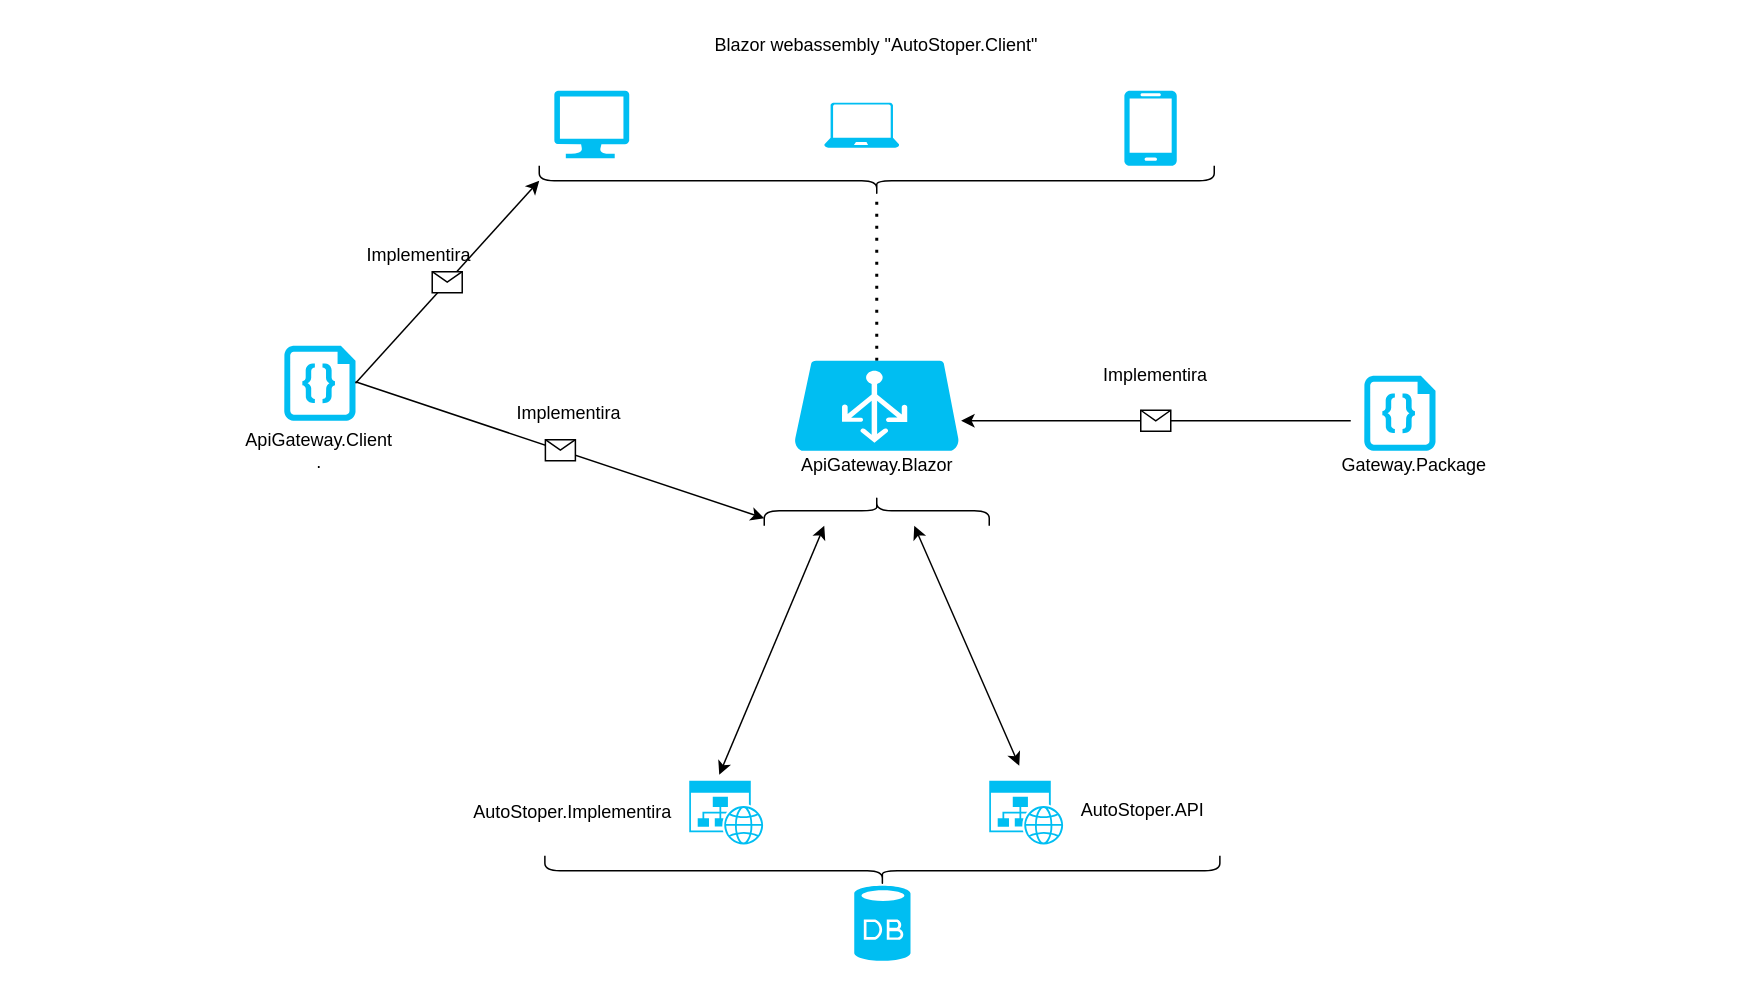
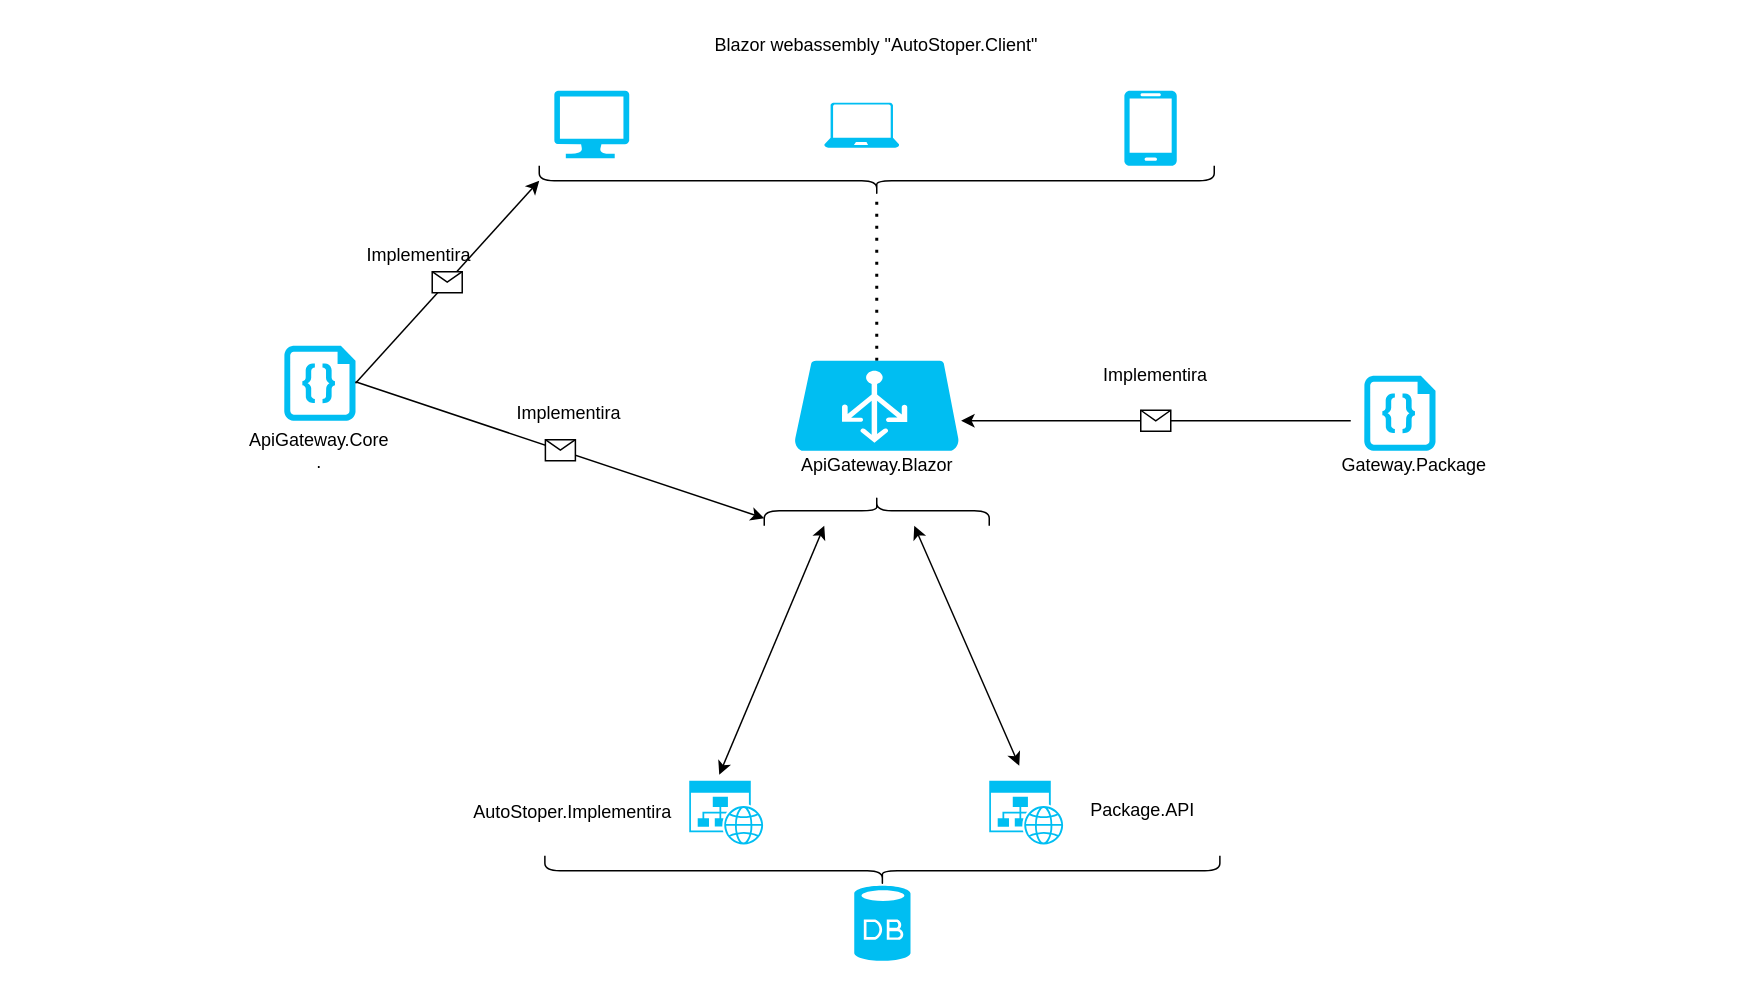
- <mxCell id="13" value="ApiGateway.Client&lt;br&gt;." style="text;html=1;strokeColor=none;fillColor=none;align=center;verticalAlign=middle;whiteSpace=wrap;rounded=0;" vertex="1" parent="1"><mxGeometry x="20.25" y="290" width="385" height="20" as="geometry" /></mxCell>
+ <mxCell id="13" value="ApiGateway.Core&lt;br&gt;." style="text;html=1;strokeColor=none;fillColor=none;align=center;verticalAlign=middle;whiteSpace=wrap;rounded=0;" vertex="1" parent="1"><mxGeometry x="20.25" y="290" width="385" height="20" as="geometry" /></mxCell>
- <mxCell id="29" value="AutoStoper.API" style="text;html=1;strokeColor=none;fillColor=none;align=center;verticalAlign=middle;whiteSpace=wrap;rounded=0;" vertex="1" parent="1"><mxGeometry x="569" y="530" width="385" height="20" as="geometry" /></mxCell>
+ <mxCell id="29" value="Package.API" style="text;html=1;strokeColor=none;fillColor=none;align=center;verticalAlign=middle;whiteSpace=wrap;rounded=0;" vertex="1" parent="1"><mxGeometry x="569" y="530" width="385" height="20" as="geometry" /></mxCell>
